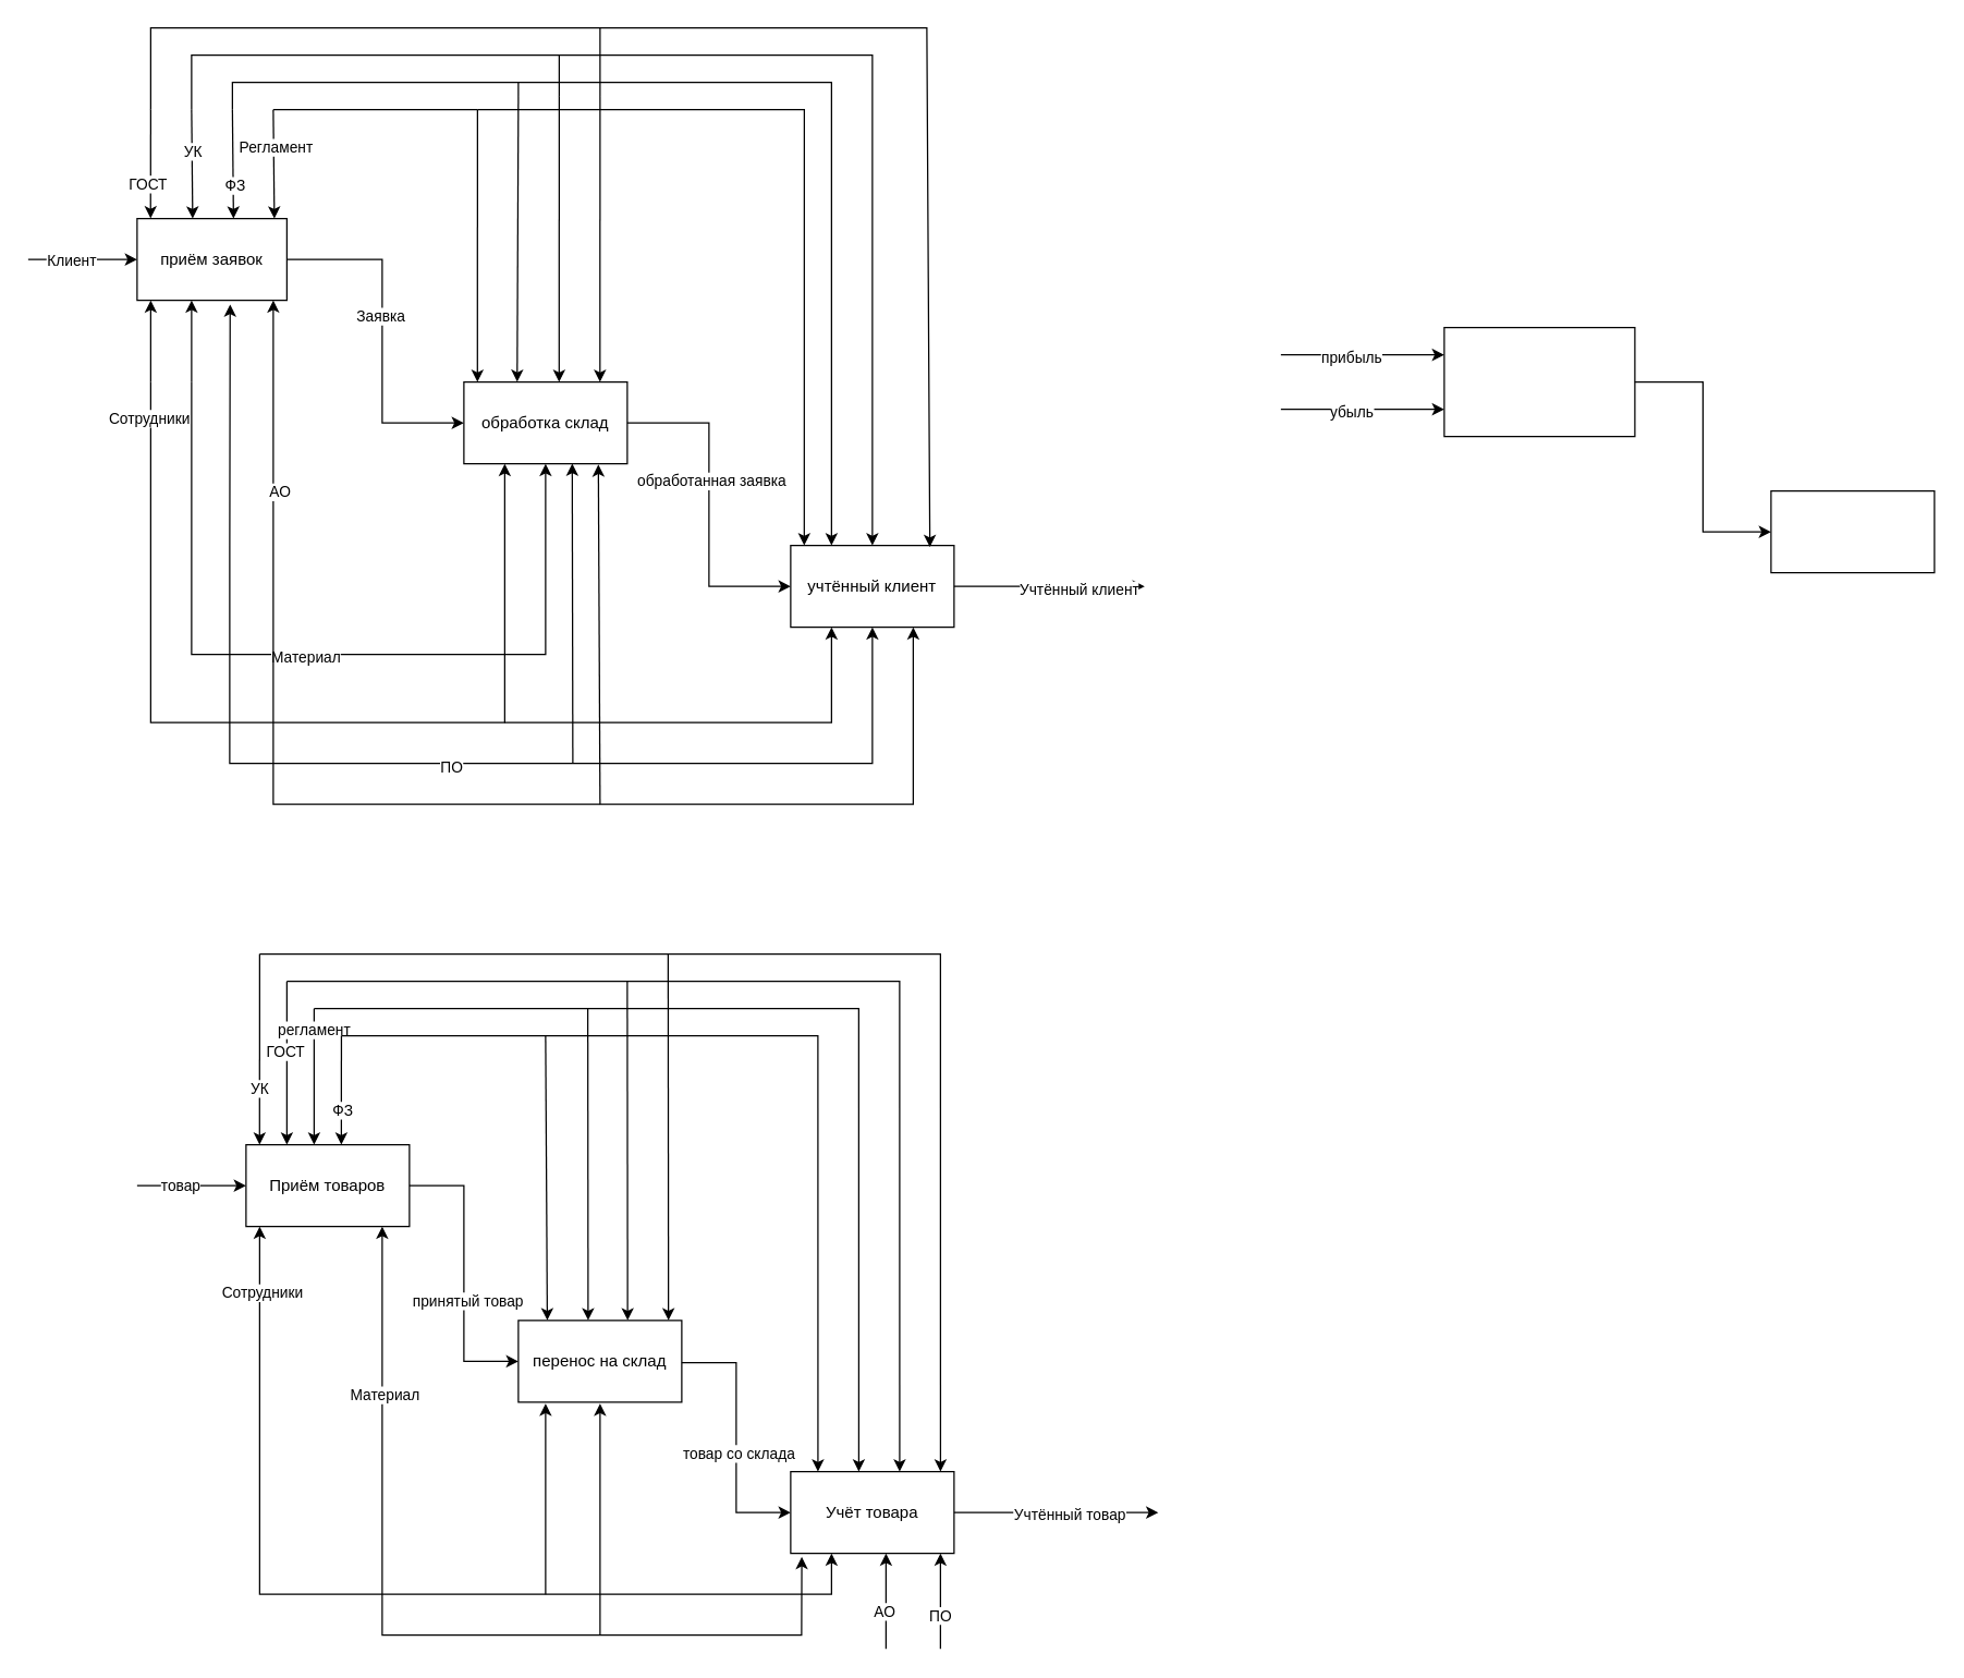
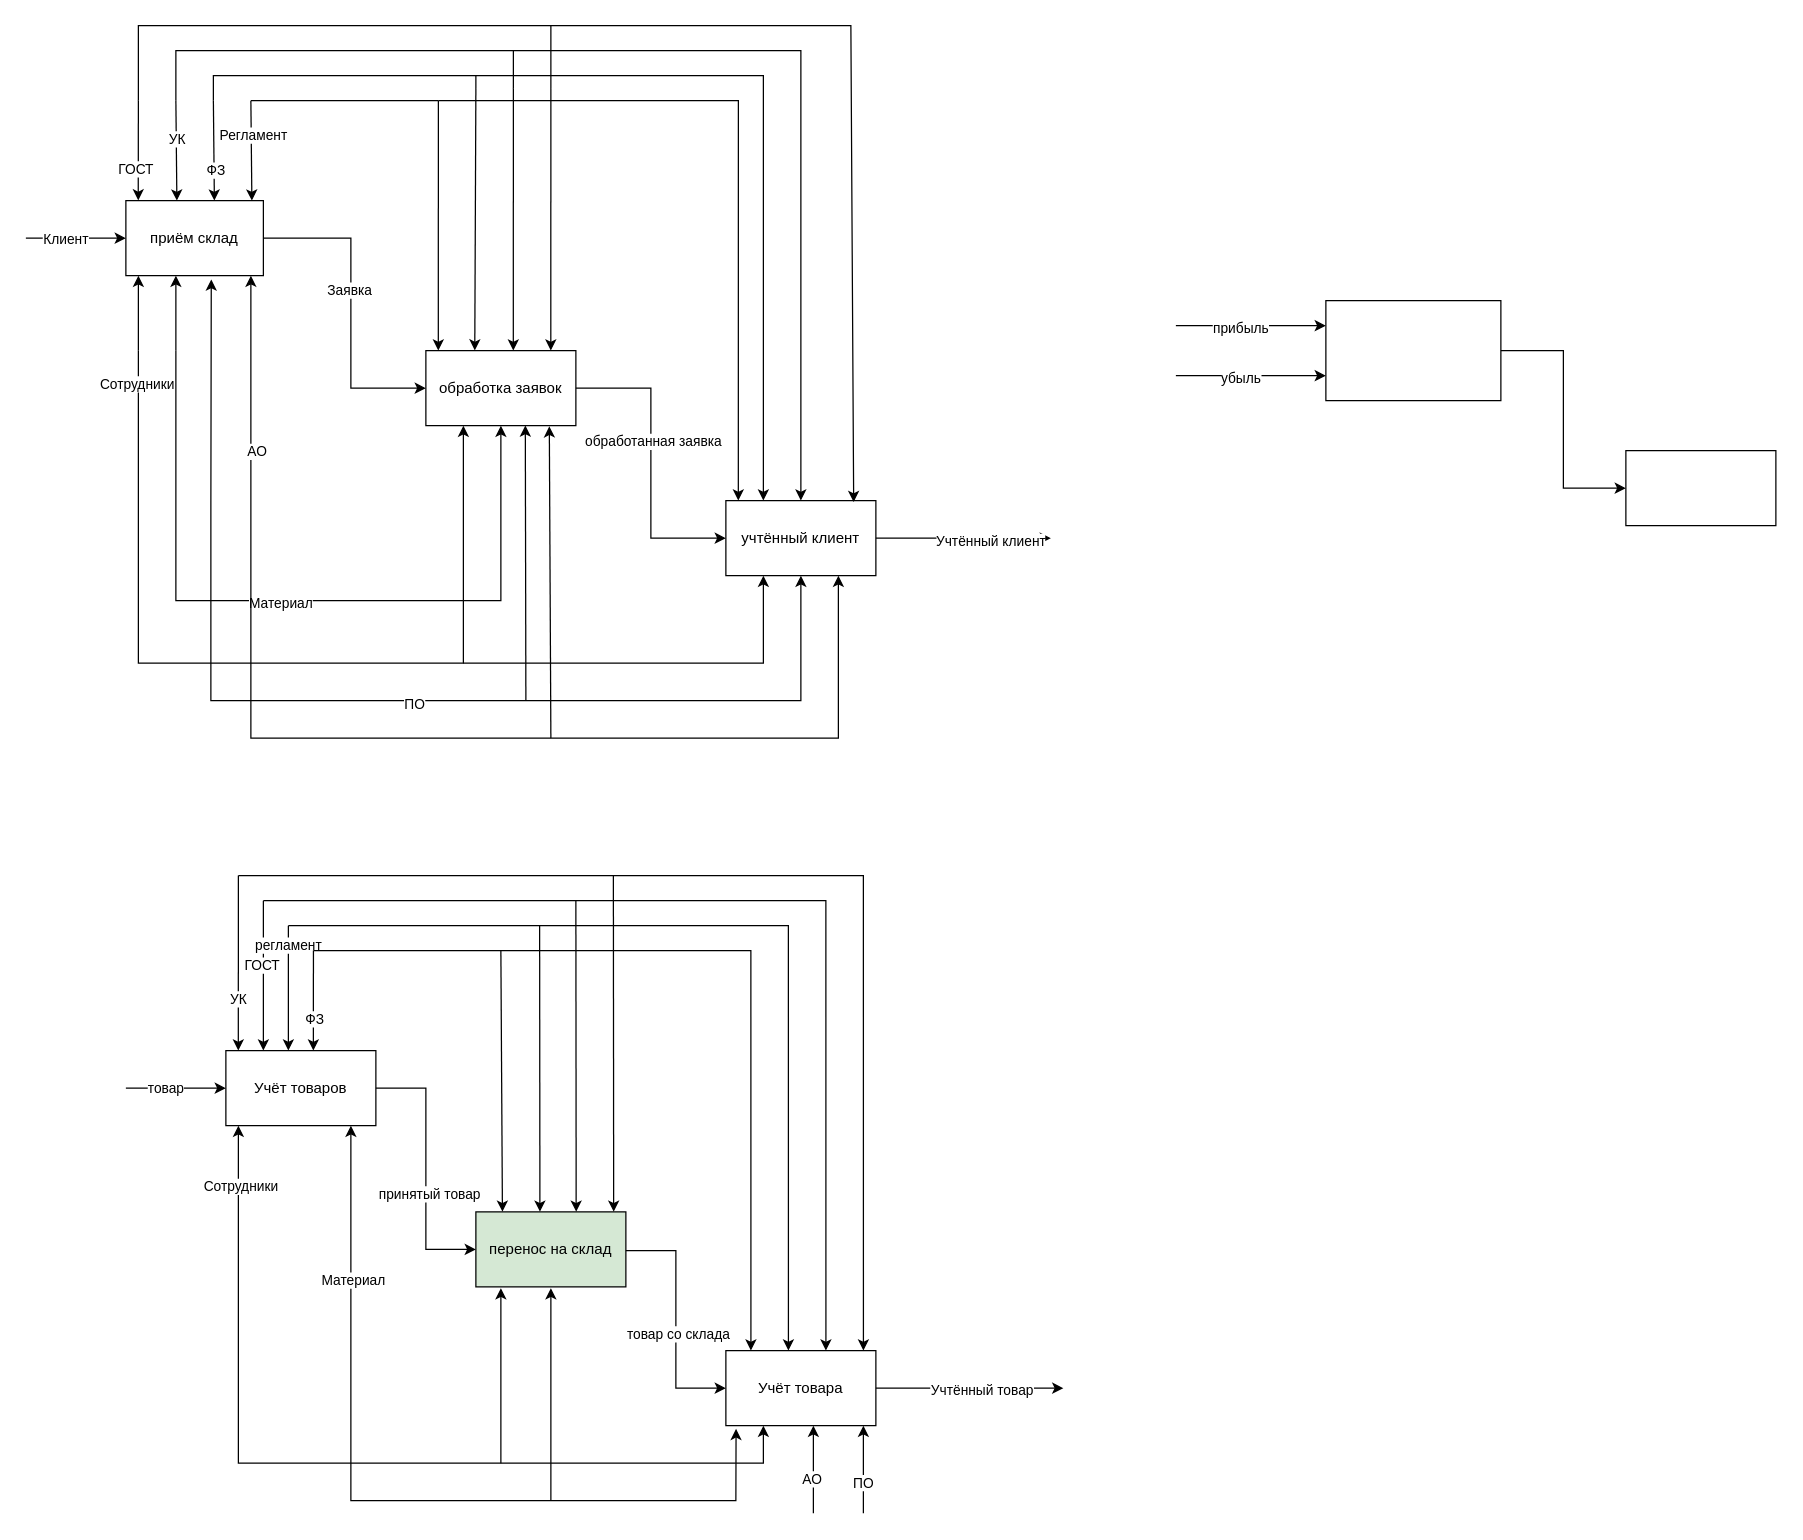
- <mxCell id="2" value="приём заявок" style="rounded=0;whiteSpace=wrap;html=1;" vertex="1" parent="1"><mxGeometry x="100" y="160" width="110" height="60" as="geometry" /></mxCell>
+ <mxCell id="2" value="приём склад" style="rounded=0;whiteSpace=wrap;html=1;" vertex="1" parent="1"><mxGeometry x="100" y="160" width="110" height="60" as="geometry" /></mxCell>
- <mxCell id="13" value="обработка склад" style="rounded=0;whiteSpace=wrap;html=1;" vertex="1" parent="1"><mxGeometry x="340" y="280" width="120" height="60" as="geometry" /></mxCell>
+ <mxCell id="13" value="обработка заявок" style="rounded=0;whiteSpace=wrap;html=1;" vertex="1" parent="1"><mxGeometry x="340" y="280" width="120" height="60" as="geometry" /></mxCell>
- <mxCell id="46" value="Приём товаров" style="rounded=0;whiteSpace=wrap;html=1;" vertex="1" parent="1"><mxGeometry x="180" y="840" width="120" height="60" as="geometry" /></mxCell>
+ <mxCell id="46" value="Учёт товаров" style="rounded=0;whiteSpace=wrap;html=1;" vertex="1" parent="1"><mxGeometry x="180" y="840" width="120" height="60" as="geometry" /></mxCell>
- <mxCell id="49" value="перенос на склад" style="rounded=0;whiteSpace=wrap;html=1;" vertex="1" parent="1"><mxGeometry x="380" y="969" width="120" height="60" as="geometry" /></mxCell>
+ <mxCell id="49" value="перенос на склад" style="rounded=0;whiteSpace=wrap;html=1;fillColor=#d5e8d4;" vertex="1" parent="1"><mxGeometry x="380" y="969" width="120" height="60" as="geometry" /></mxCell>
